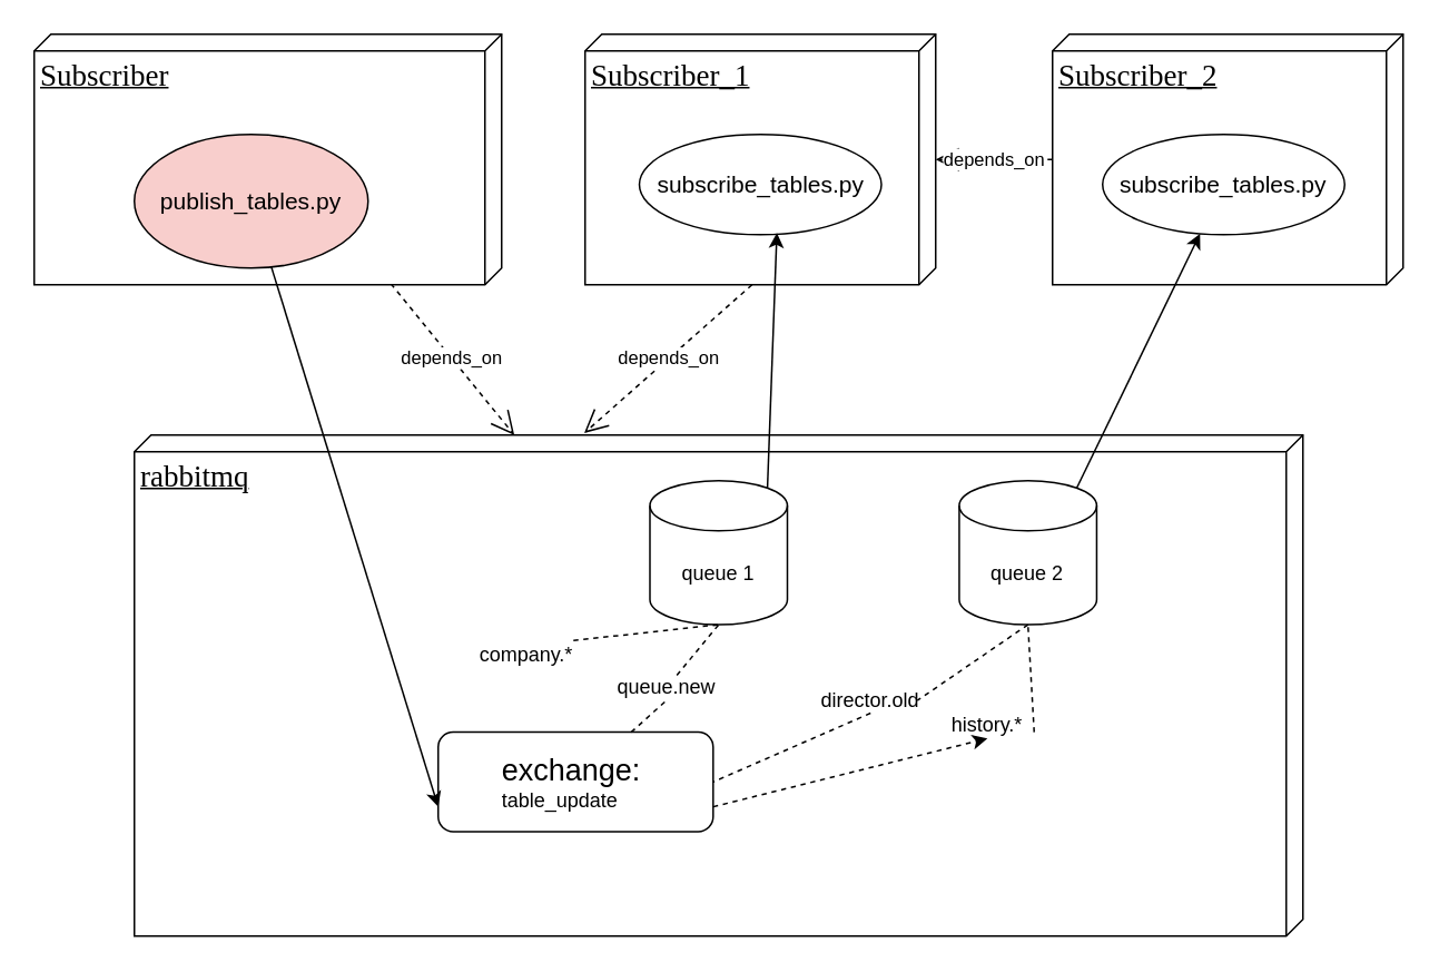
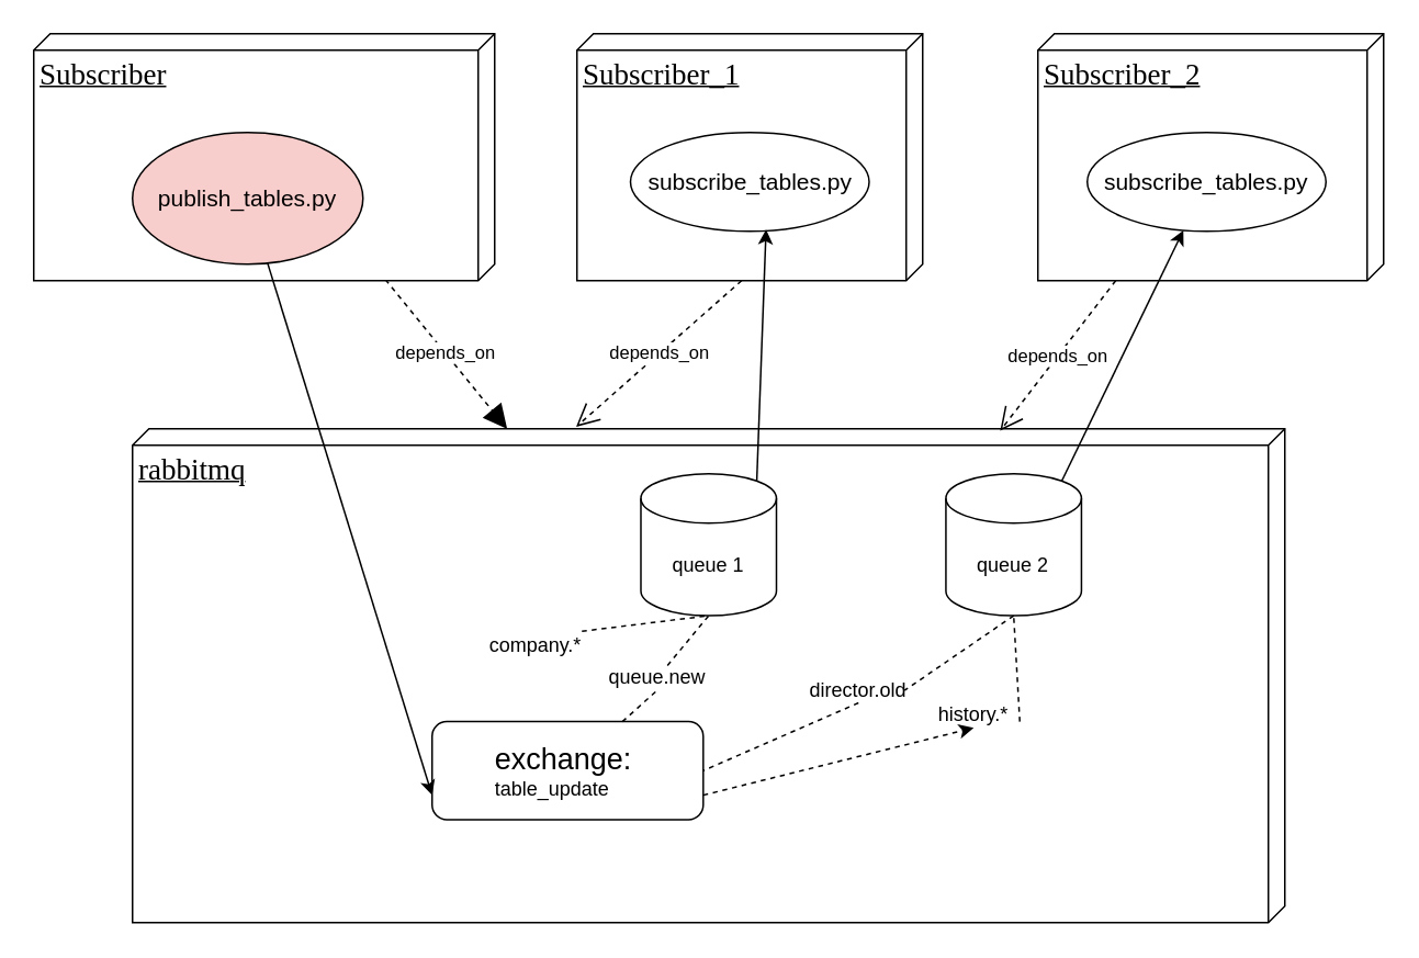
- <mxCell id="19" value="depends_on" style="endArrow=open;endSize=12;dashed=1;html=1;" parent="1" source="25" target="22" edge="1"><mxGeometry width="160" relative="1" as="geometry"><mxPoint x="681.19" y="180" as="sourcePoint" /><mxPoint x="788.81" y="256.2" as="targetPoint" /></mxGeometry></mxCell>
+ <mxCell id="19" value="depends_on" style="endArrow=open;endSize=12;dashed=1;html=1;entryX=0.004;entryY=0.247;entryDx=0;entryDy=0;entryPerimeter=0;" parent="1" source="25" target="3" edge="1"><mxGeometry width="160" relative="1" as="geometry"><mxPoint x="681.19" y="180" as="sourcePoint" /><mxPoint x="788.81" y="256.2" as="targetPoint" /></mxGeometry></mxCell>
- <mxCell id="20" value="depends_on" style="endArrow=open;endSize=12;dashed=1;html=1;exitX=0.996;exitY=0.237;exitDx=0;exitDy=0;exitPerimeter=0;" parent="1" source="28" target="3" edge="1"><mxGeometry width="160" relative="1" as="geometry"><mxPoint x="460" y="180" as="sourcePoint" /><mxPoint x="330" y="300" as="targetPoint" /></mxGeometry></mxCell>
+ <mxCell id="20" value="depends_on" style="endArrow=block;endSize=12;dashed=1;html=1;exitX=0.996;exitY=0.237;exitDx=0;exitDy=0;exitPerimeter=0;" parent="1" source="28" target="3" edge="1"><mxGeometry width="160" relative="1" as="geometry"><mxPoint x="460" y="180" as="sourcePoint" /><mxPoint x="330" y="300" as="targetPoint" /></mxGeometry></mxCell>
- <mxCell id="8" value="&lt;div style=&quot;line-height: 22px&quot;&gt;company.*&lt;/div&gt;" style="text;html=1;strokeColor=none;fillColor=none;align=center;verticalAlign=middle;whiteSpace=wrap;rounded=0;" parent="2" vertex="1"><mxGeometry x="207" y="123.006" width="56.0" height="15.139" as="geometry" /></mxCell>
+ <mxCell id="8" value="&lt;div style=&quot;line-height: 22px&quot;&gt;company.*&lt;/div&gt;" style="text;html=1;strokeColor=none;fillColor=none;align=center;verticalAlign=middle;whiteSpace=wrap;rounded=0;" parent="2" vertex="1"><mxGeometry x="217.0" y="123.006" width="56.0" height="15.139" as="geometry" /></mxCell>
